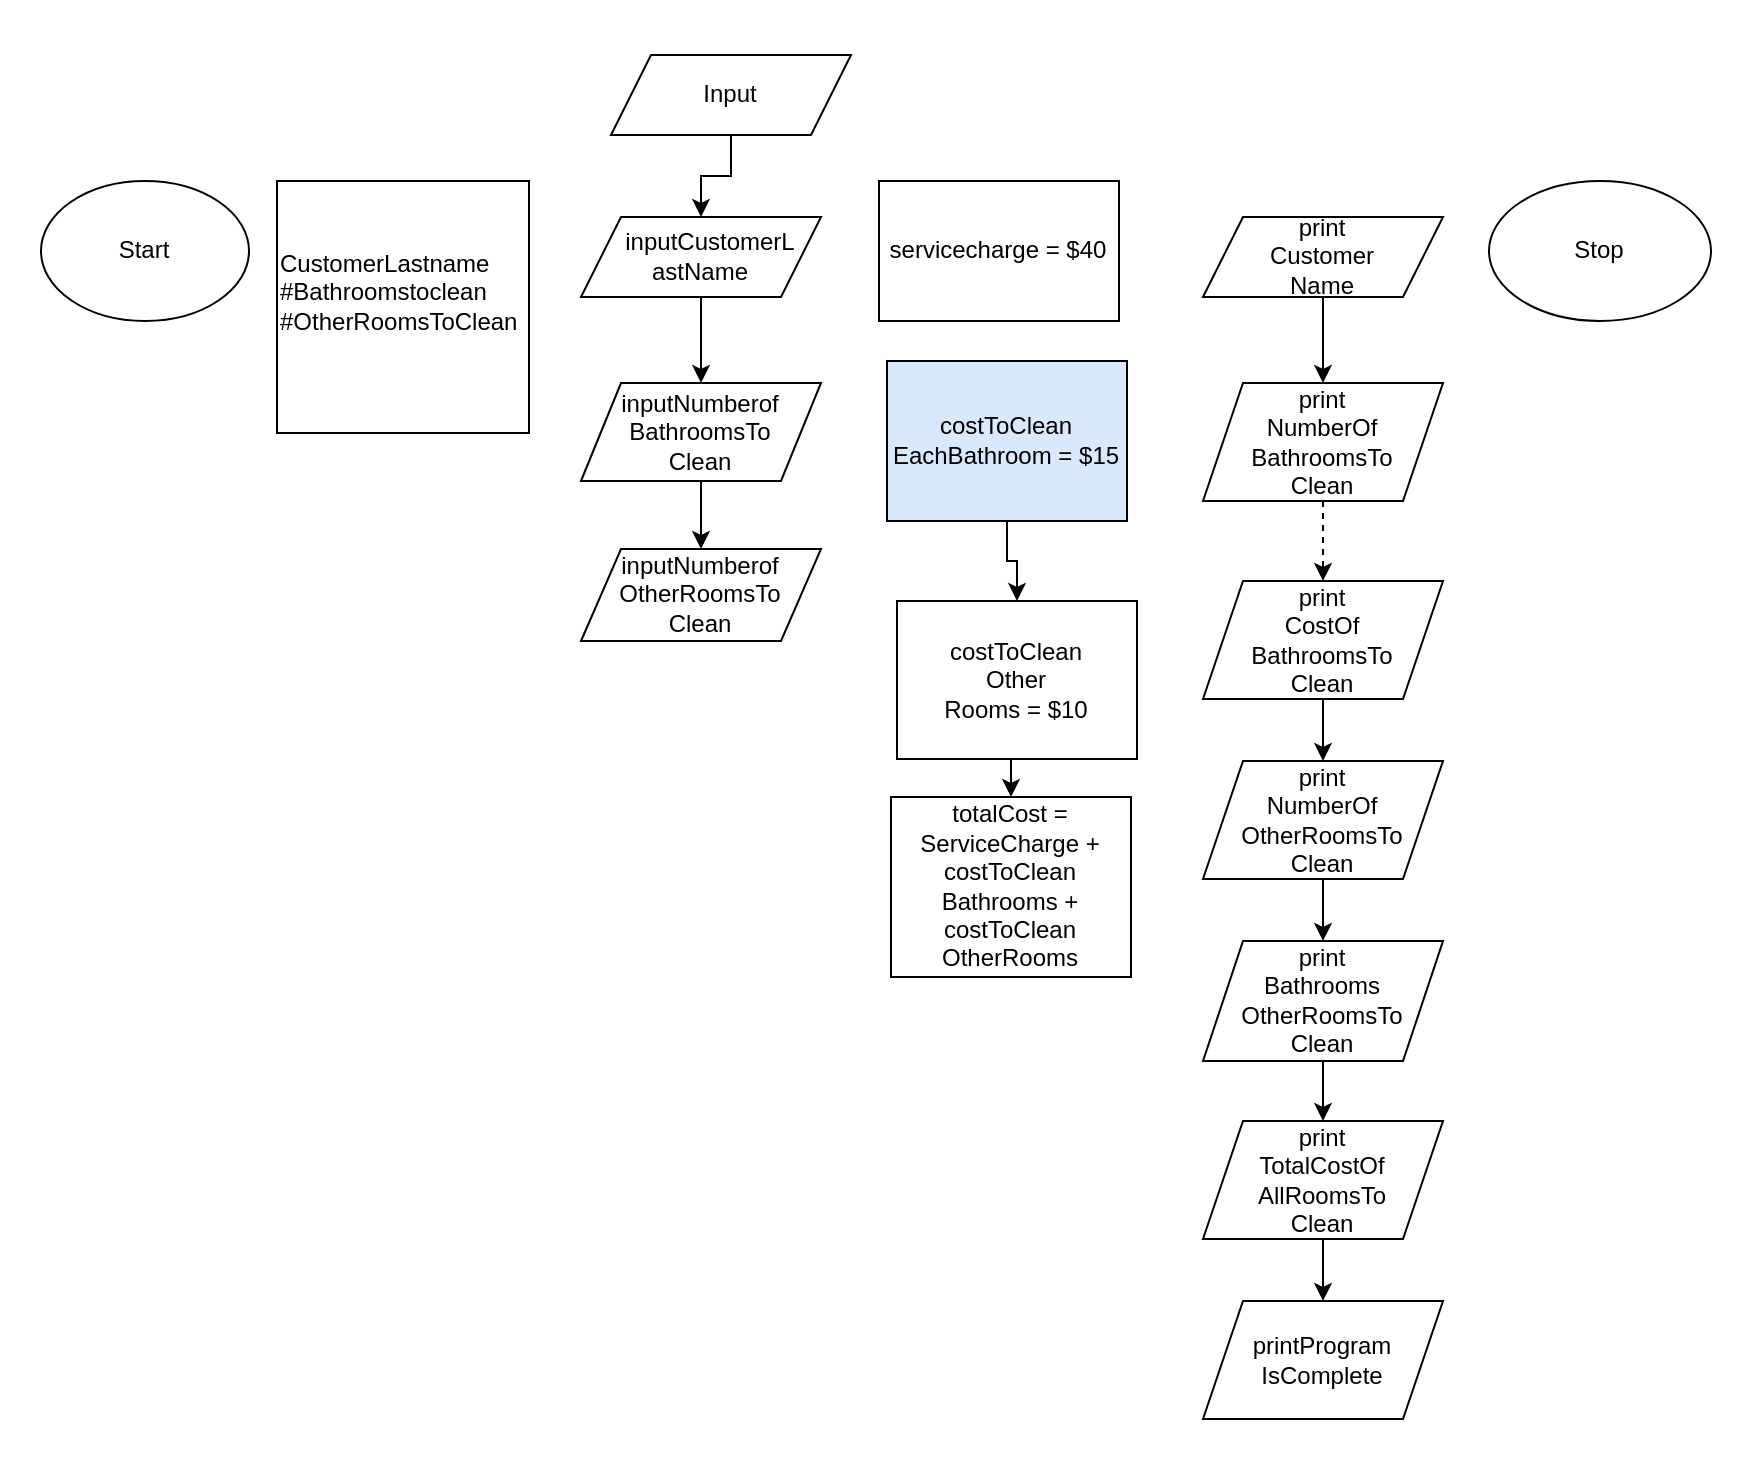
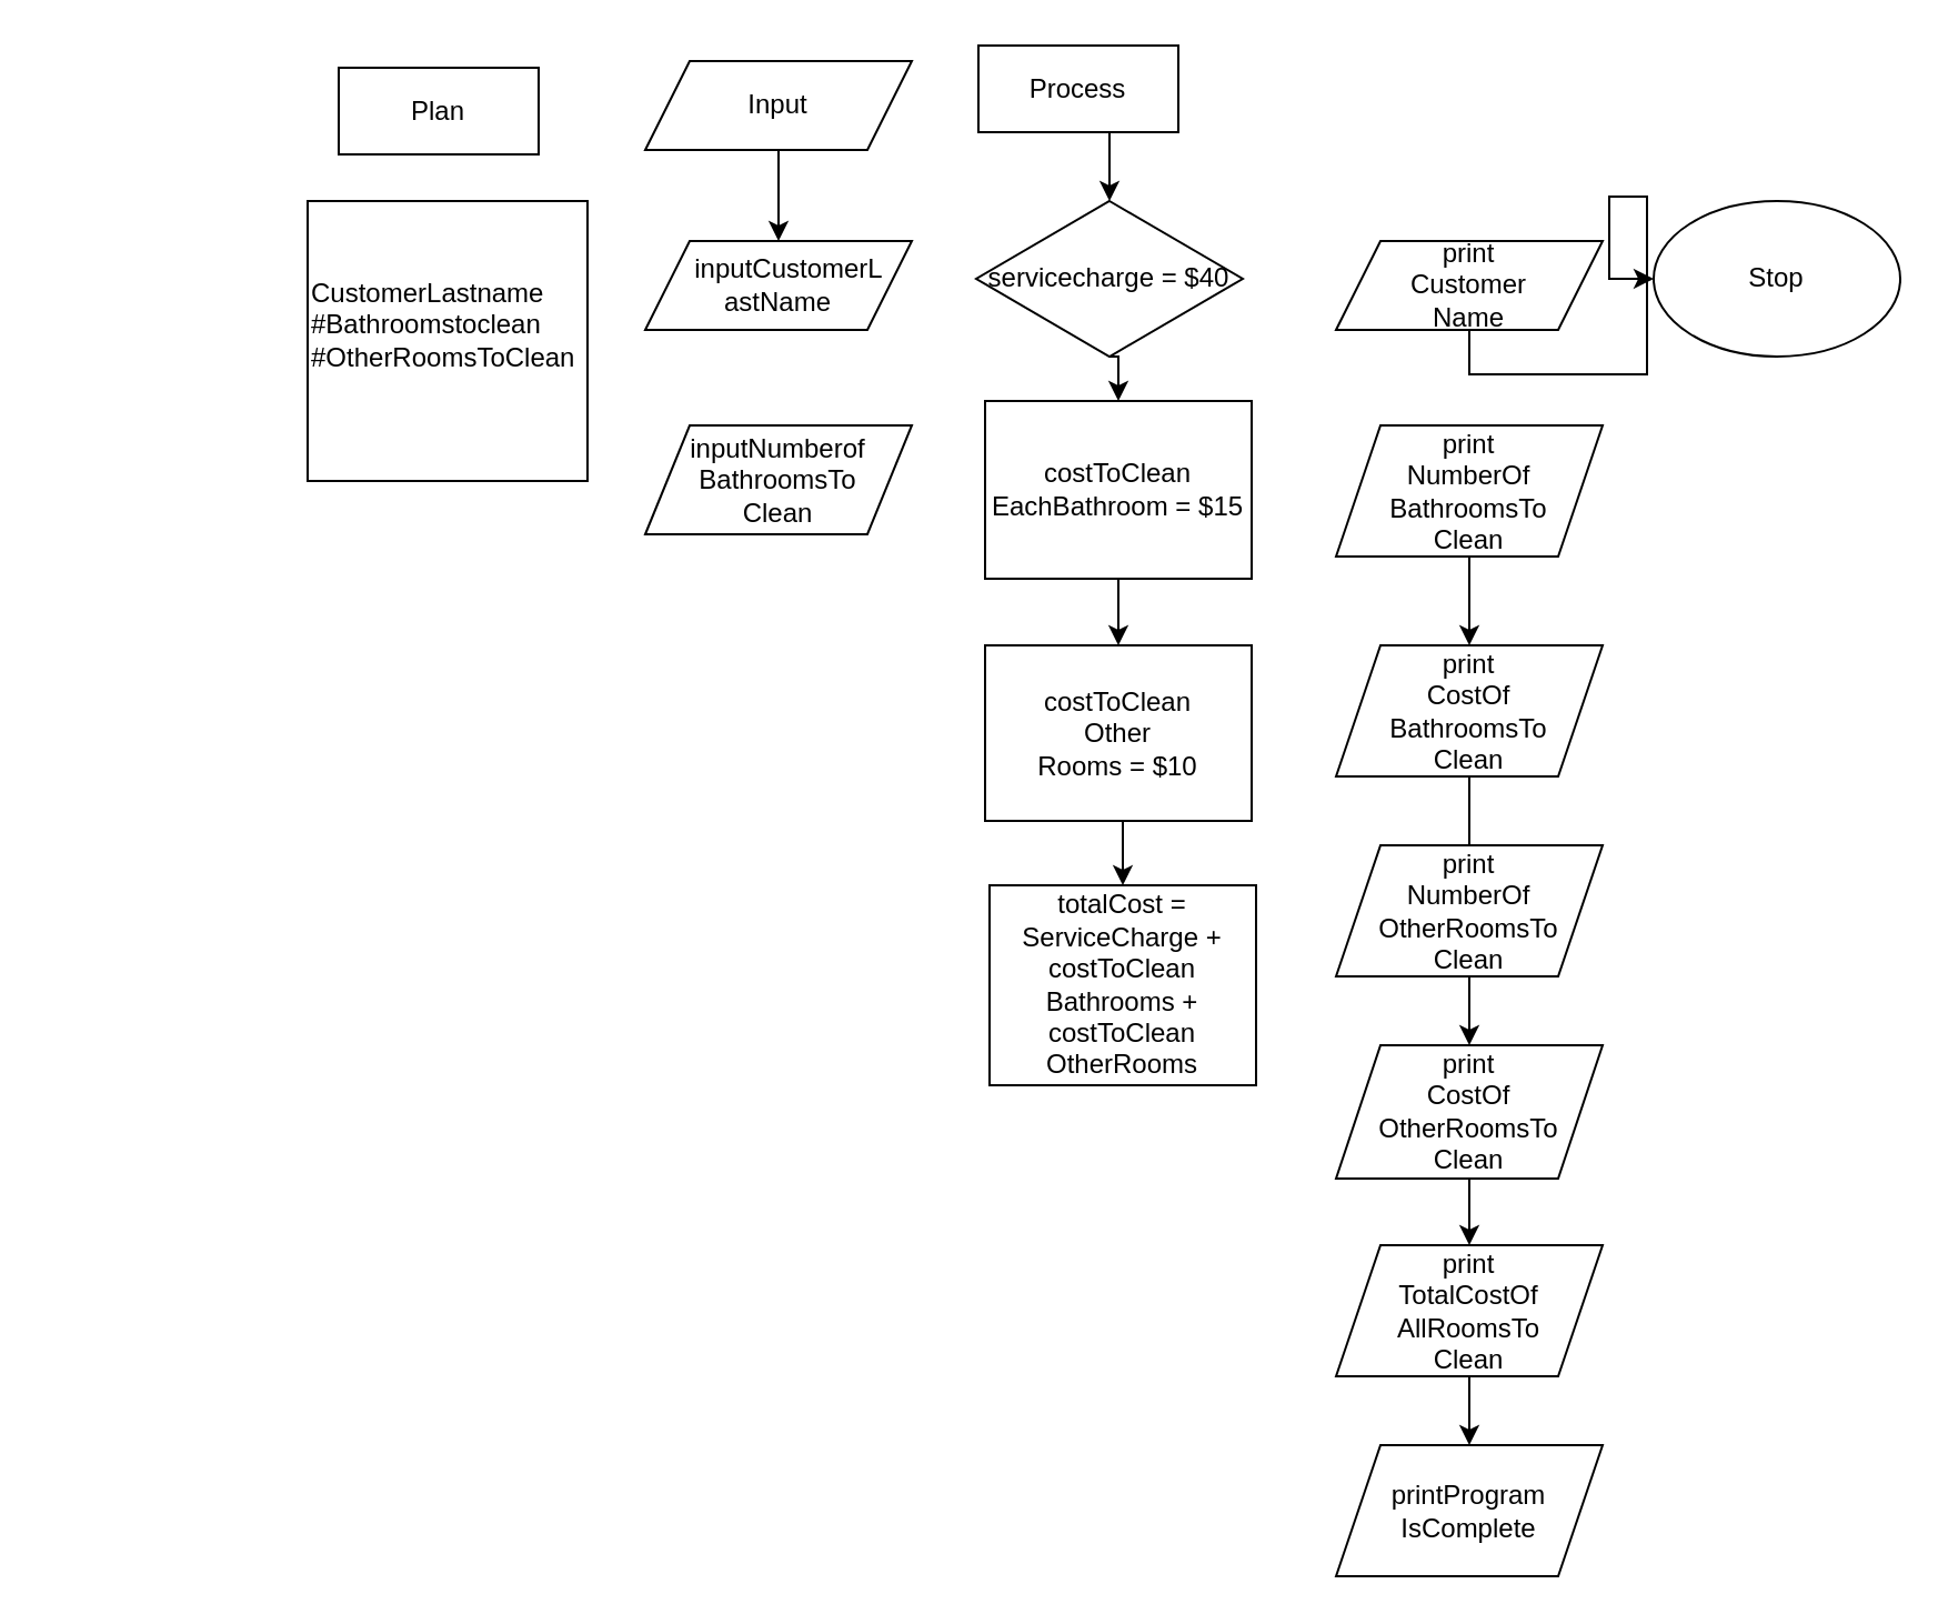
+ <mxCell id="6" value="Process" style="rounded=0;whiteSpace=wrap;html=1;" parent="1" vertex="1"><mxGeometry x="440" y="20" width="90" height="39" as="geometry" /></mxCell>
- <mxCell id="8" value="Input" style="shape=parallelogram;perimeter=parallelogramPerimeter;whiteSpace=wrap;html=1;fixedSize=1;" parent="1" vertex="1"><mxGeometry x="305" y="27" width="120" height="40" as="geometry" /></mxCell>
+ <mxCell id="8" value="Input" style="shape=parallelogram;perimeter=parallelogramPerimeter;whiteSpace=wrap;html=1;fixedSize=1;" parent="1" vertex="1"><mxGeometry x="290" y="27" width="120" height="40" as="geometry" /></mxCell>
+ <mxCell id="4" value="Plan" style="rounded=0;whiteSpace=wrap;html=1;" parent="1" vertex="1"><mxGeometry x="152" y="30" width="90" height="39" as="geometry" /></mxCell>
+ <mxCell id="5" style="edgeStyle=orthogonalEdgeStyle;rounded=0;orthogonalLoop=1;jettySize=auto;html=1;exitX=0.5;exitY=1;exitDx=0;exitDy=0;entryX=0.5;entryY=0;entryDx=0;entryDy=0;" parent="1" source="6" target="16" edge="1"><mxGeometry relative="1" as="geometry" /></mxCell>
- <mxCell id="3" value="Start" style="ellipse;whiteSpace=wrap;html=1;" parent="1" vertex="1"><mxGeometry x="20" y="90" width="104" height="70" as="geometry" /></mxCell>
- <mxCell id="16" value="servicecharge = $40" style="rounded=0;whiteSpace=wrap;html=1;" parent="1" vertex="1"><mxGeometry x="439" y="90" width="120" height="70" as="geometry" /></mxCell>
+ <mxCell id="16" value="servicecharge = $40" style="rhombus;whiteSpace=wrap;html=1;" parent="1" vertex="1"><mxGeometry x="439" y="90" width="120" height="70" as="geometry" /></mxCell>
+ <mxCell id="15" style="edgeStyle=orthogonalEdgeStyle;rounded=0;orthogonalLoop=1;jettySize=auto;html=1;exitX=0.5;exitY=1;exitDx=0;exitDy=0;entryX=0.5;entryY=0;entryDx=0;entryDy=0;" parent="1" source="16" target="31" edge="1"><mxGeometry relative="1" as="geometry" /></mxCell>
- <mxCell id="10" value="" style="edgeStyle=orthogonalEdgeStyle;rounded=0;orthogonalLoop=1;jettySize=auto;html=1;" parent="1" source="11" target="13" edge="1"><mxGeometry relative="1" as="geometry" /></mxCell>
- <mxCell id="17" style="edgeStyle=orthogonalEdgeStyle;rounded=0;orthogonalLoop=1;jettySize=auto;html=1;exitX=0.5;exitY=1;exitDx=0;exitDy=0;entryX=0.5;entryY=0;entryDx=0;entryDy=0;" parent="1" source="18" target="20" edge="1"><mxGeometry relative="1" as="geometry" /></mxCell>
+ <mxCell id="17" style="edgeStyle=orthogonalEdgeStyle;rounded=0;orthogonalLoop=1;jettySize=auto;html=1;exitX=0.5;exitY=1;exitDx=0;exitDy=0;" parent="1" source="18" target="2" edge="1"><mxGeometry relative="1" as="geometry" /></mxCell>
- <mxCell id="31" value="costToClean&lt;div&gt;EachB&lt;span style=&quot;background-color: initial;&quot;&gt;athroom =&amp;nbsp;&lt;/span&gt;&lt;span style=&quot;background-color: initial;&quot;&gt;$15&lt;/span&gt;&lt;/div&gt;" style="rounded=0;whiteSpace=wrap;html=1;fillColor=#dae8fc;" parent="1" vertex="1"><mxGeometry x="443" y="180" width="120" height="80" as="geometry" /></mxCell>
+ <mxCell id="31" value="costToClean&lt;div&gt;EachB&lt;span style=&quot;background-color: initial;&quot;&gt;athroom =&amp;nbsp;&lt;/span&gt;&lt;span style=&quot;background-color: initial;&quot;&gt;$15&lt;/span&gt;&lt;/div&gt;" style="rounded=0;whiteSpace=wrap;html=1;" parent="1" vertex="1"><mxGeometry x="443" y="180" width="120" height="80" as="geometry" /></mxCell>
- <mxCell id="12" style="edgeStyle=orthogonalEdgeStyle;rounded=0;orthogonalLoop=1;jettySize=auto;html=1;exitX=0.5;exitY=1;exitDx=0;exitDy=0;entryX=0.5;entryY=0;entryDx=0;entryDy=0;" parent="1" source="13" target="14" edge="1"><mxGeometry relative="1" as="geometry" /></mxCell>
- <mxCell id="19" style="edgeStyle=orthogonalEdgeStyle;rounded=0;orthogonalLoop=1;jettySize=auto;html=1;exitX=0.5;exitY=1;exitDx=0;exitDy=0;entryX=0.5;entryY=0;entryDx=0;entryDy=0;dashed=1;" parent="1" source="20" target="22" edge="1"><mxGeometry relative="1" as="geometry" /></mxCell>
+ <mxCell id="19" style="edgeStyle=orthogonalEdgeStyle;rounded=0;orthogonalLoop=1;jettySize=auto;html=1;exitX=0.5;exitY=1;exitDx=0;exitDy=0;entryX=0.5;entryY=0;entryDx=0;entryDy=0;" parent="1" source="20" target="22" edge="1"><mxGeometry relative="1" as="geometry" /></mxCell>
- <mxCell id="14" value="&lt;div&gt;&lt;span style=&quot;background-color: initial;&quot;&gt;inputNumberof&lt;/span&gt;&lt;br&gt;&lt;/div&gt;&lt;div&gt;&lt;div&gt;OtherRoomsTo&lt;/div&gt;&lt;div&gt;Clean&lt;/div&gt;&lt;/div&gt;" style="shape=parallelogram;perimeter=parallelogramPerimeter;whiteSpace=wrap;html=1;fixedSize=1;" parent="1" vertex="1"><mxGeometry x="290" y="274" width="120" height="46" as="geometry" /></mxCell>
- <mxCell id="33" value="costToClean&lt;div&gt;Other&lt;div&gt;Rooms = $10&lt;/div&gt;&lt;/div&gt;" style="rounded=0;whiteSpace=wrap;html=1;" parent="1" vertex="1"><mxGeometry x="448" y="300" width="120" height="79" as="geometry" /></mxCell>
+ <mxCell id="33" value="costToClean&lt;div&gt;Other&lt;div&gt;Rooms = $10&lt;/div&gt;&lt;/div&gt;" style="rounded=0;whiteSpace=wrap;html=1;" parent="1" vertex="1"><mxGeometry x="443" y="290" width="120" height="79" as="geometry" /></mxCell>
- <mxCell id="21" style="edgeStyle=orthogonalEdgeStyle;rounded=0;orthogonalLoop=1;jettySize=auto;html=1;exitX=0.5;exitY=1;exitDx=0;exitDy=0;entryX=0.5;entryY=0;entryDx=0;entryDy=0;" parent="1" source="22" target="24" edge="1"><mxGeometry relative="1" as="geometry" /></mxCell>
+ <mxCell id="21" style="edgeStyle=orthogonalEdgeStyle;rounded=0;orthogonalLoop=1;jettySize=auto;html=1;exitX=0.5;exitY=1;exitDx=0;exitDy=0;entryX=0.5;entryY=0;entryDx=0;entryDy=0;endArrow=none;" parent="1" source="22" target="24" edge="1"><mxGeometry relative="1" as="geometry" /></mxCell>
- <mxCell id="26" value="print&lt;div&gt;Bathrooms&lt;/div&gt;&lt;div&gt;OtherRoomsTo&lt;/div&gt;&lt;div&gt;Clean&lt;/div&gt;" style="shape=parallelogram;perimeter=parallelogramPerimeter;whiteSpace=wrap;html=1;fixedSize=1;" parent="1" vertex="1"><mxGeometry x="601" y="470" width="120" height="60" as="geometry" /></mxCell>
+ <mxCell id="26" value="print&lt;div&gt;CostOf&lt;/div&gt;&lt;div&gt;OtherRoomsTo&lt;/div&gt;&lt;div&gt;Clean&lt;/div&gt;" style="shape=parallelogram;perimeter=parallelogramPerimeter;whiteSpace=wrap;html=1;fixedSize=1;" parent="1" vertex="1"><mxGeometry x="601" y="470" width="120" height="60" as="geometry" /></mxCell>
